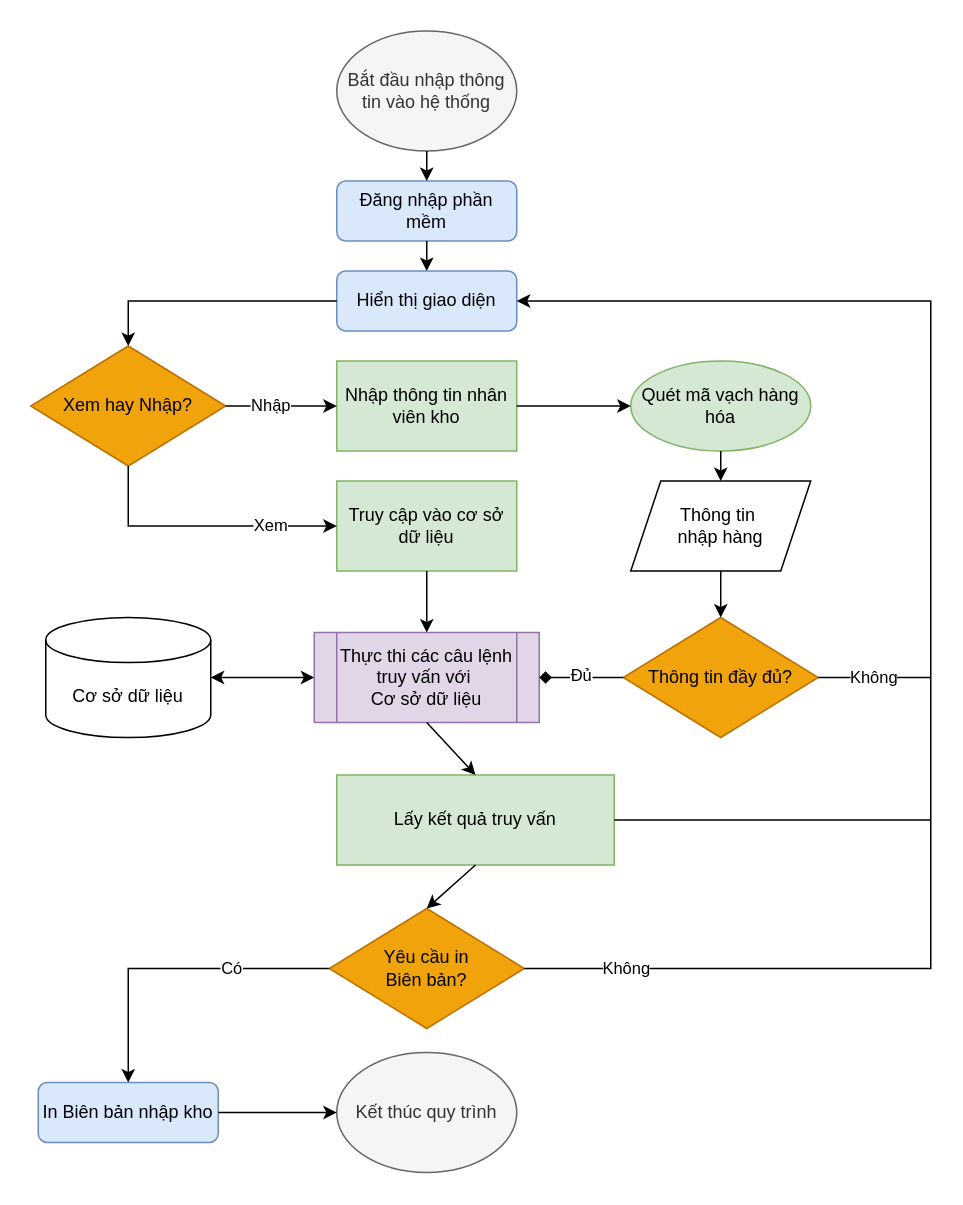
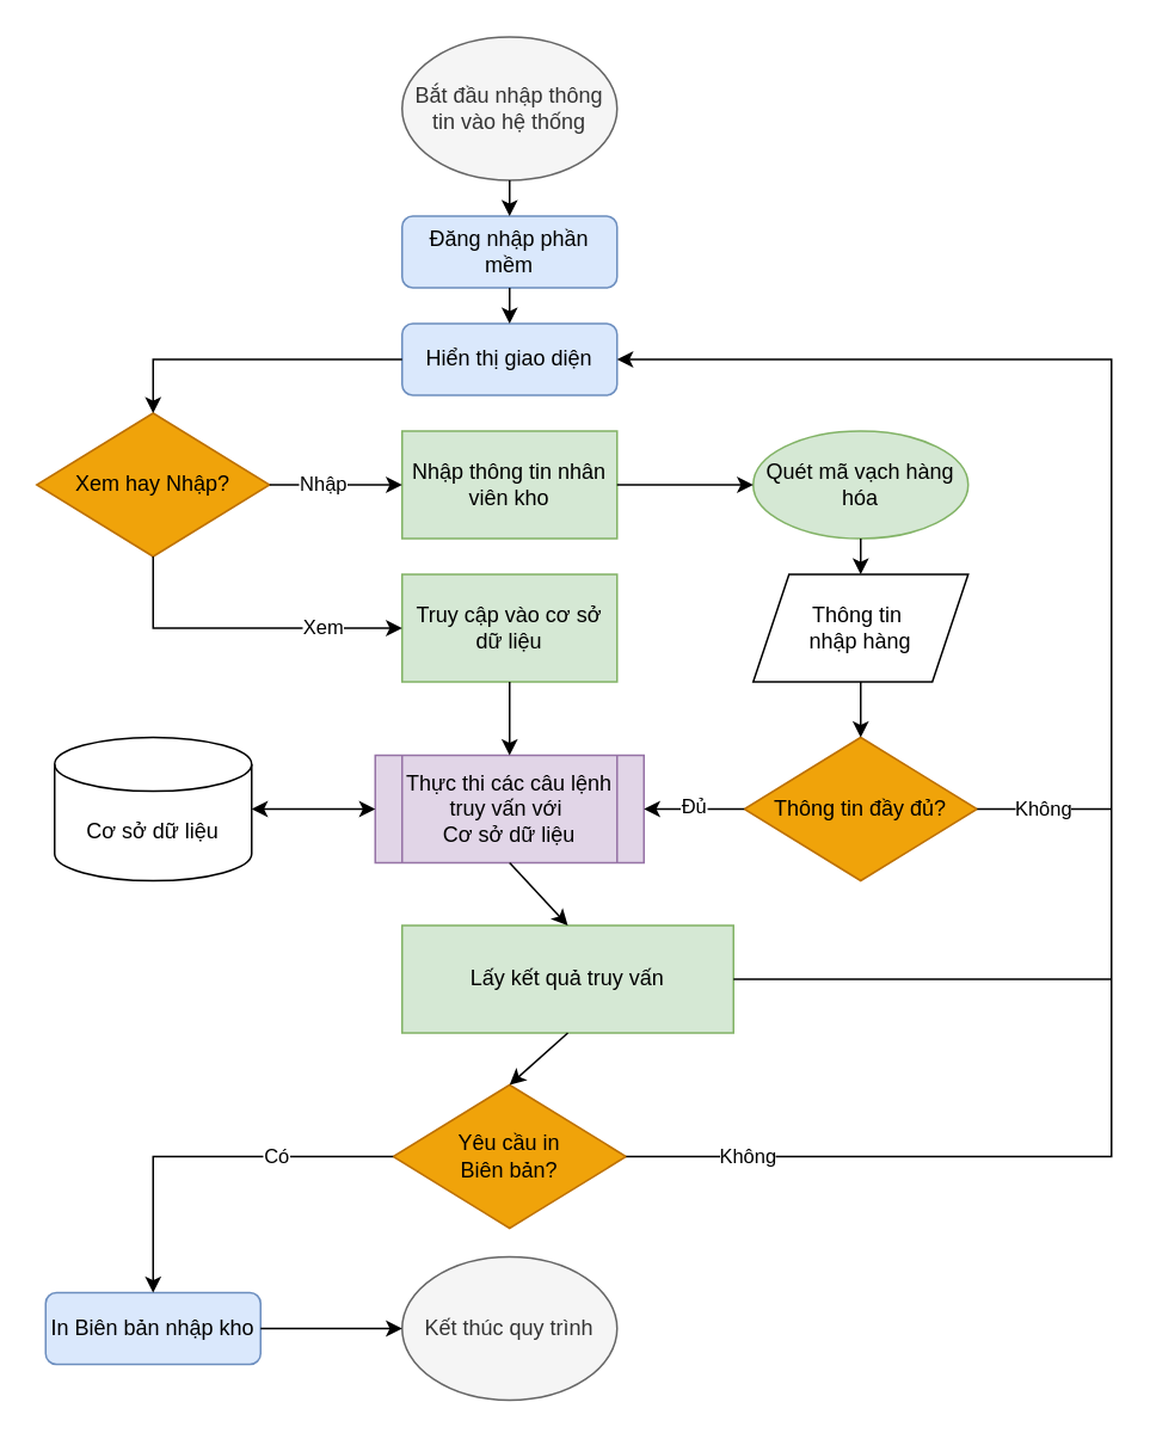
- <mxCell id="22" value="Đủ" style="endArrow=diamond;html=1;rounded=0;entryX=1;entryY=0.5;entryDx=0;entryDy=0;exitX=0;exitY=0.5;exitDx=0;exitDy=0;" parent="1" source="11" target="5" edge="1"><mxGeometry x="-0.005" width="50" height="50" relative="1" as="geometry"><mxPoint x="190" y="391" as="sourcePoint" /><mxPoint x="240" y="341" as="targetPoint" /><Array as="points" /><mxPoint y="-1" as="offset" /></mxGeometry></mxCell>
+ <mxCell id="22" value="Đủ" style="endArrow=classic;html=1;rounded=0;entryX=1;entryY=0.5;entryDx=0;entryDy=0;exitX=0;exitY=0.5;exitDx=0;exitDy=0;" parent="1" source="11" target="5" edge="1"><mxGeometry x="-0.005" width="50" height="50" relative="1" as="geometry"><mxPoint x="190" y="391" as="sourcePoint" /><mxPoint x="240" y="341" as="targetPoint" /><Array as="points" /><mxPoint y="-1" as="offset" /></mxGeometry></mxCell>
